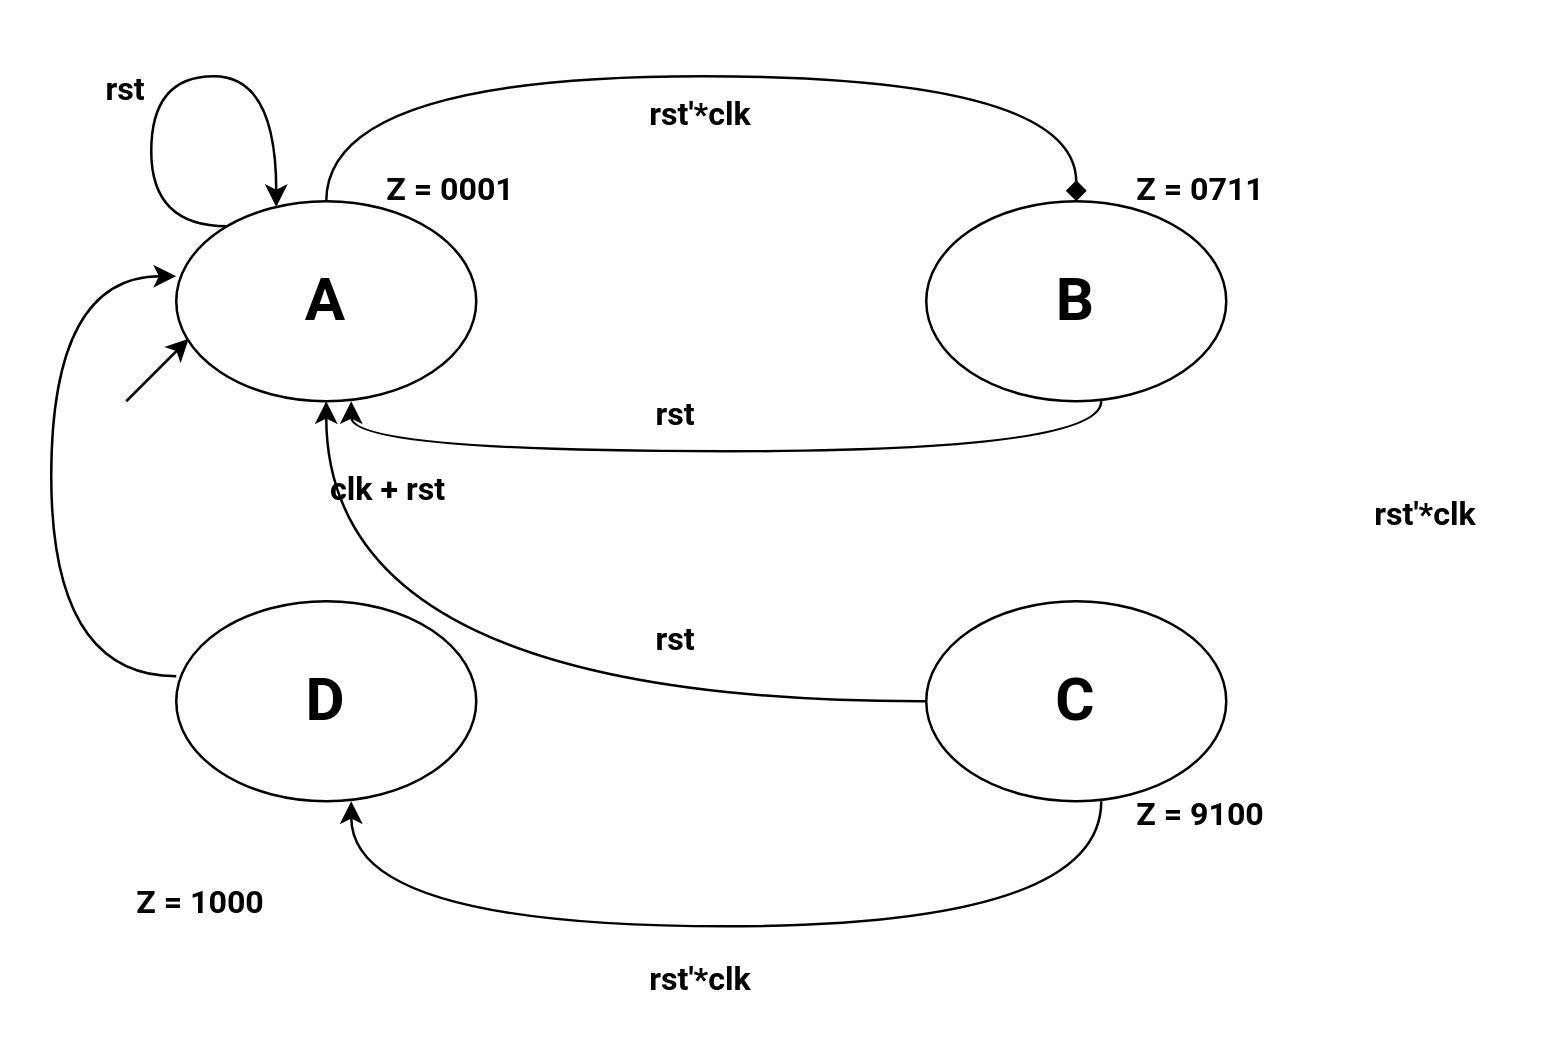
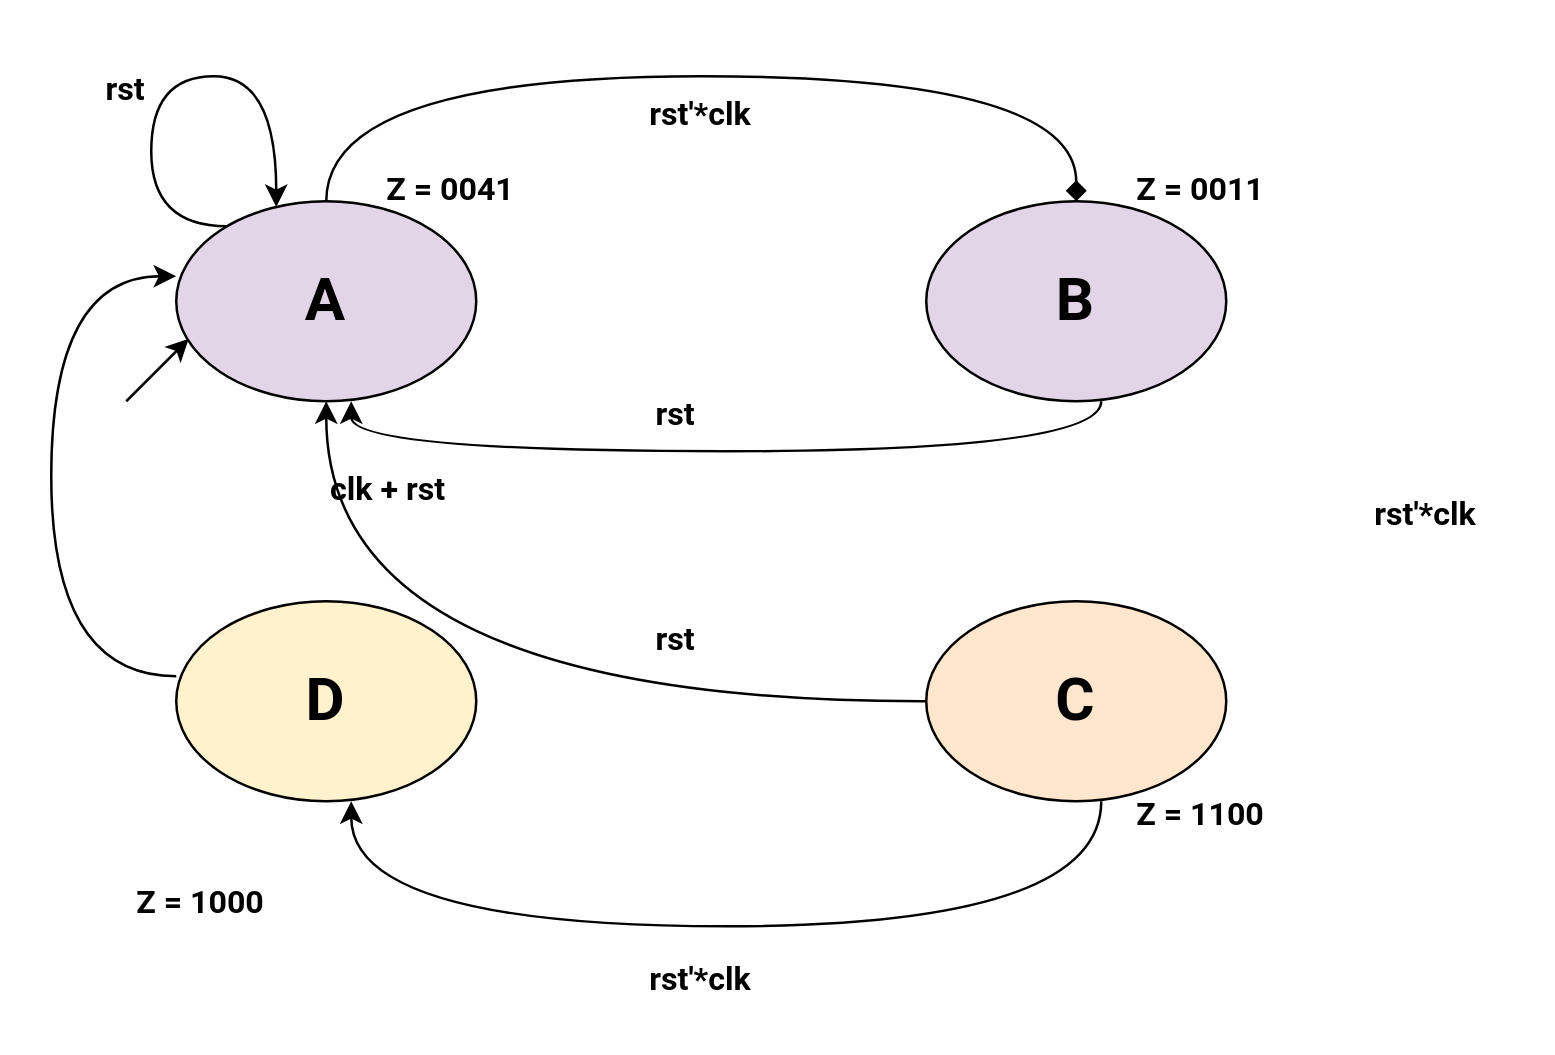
- <mxCell id="9" value="&lt;h3&gt;&lt;font data-font-src=&quot;https://fonts.googleapis.com/css?family=Roboto&quot;&gt;Z = 0001&lt;/font&gt;&lt;/h3&gt;" style="text;html=1;strokeColor=none;fillColor=none;align=center;verticalAlign=middle;whiteSpace=wrap;rounded=0;fontSize=11;fontFamily=Roboto;fontColor=default;fontSource=https%3A%2F%2Ffonts.googleapis.com%2Fcss%3Ffamily%3DRoboto;" vertex="1" parent="1"><mxGeometry x="150" y="60" width="60" height="30" as="geometry" /></mxCell>
+ <mxCell id="9" value="&lt;h3&gt;&lt;font data-font-src=&quot;https://fonts.googleapis.com/css?family=Roboto&quot;&gt;Z = 0041&lt;/font&gt;&lt;/h3&gt;" style="text;html=1;strokeColor=none;fillColor=none;align=center;verticalAlign=middle;whiteSpace=wrap;rounded=0;fontSize=11;fontFamily=Roboto;fontColor=default;fontSource=https%3A%2F%2Ffonts.googleapis.com%2Fcss%3Ffamily%3DRoboto;" vertex="1" parent="1"><mxGeometry x="150" y="60" width="60" height="30" as="geometry" /></mxCell>
- <mxCell id="12" value="&lt;h3&gt;&lt;font data-font-src=&quot;https://fonts.googleapis.com/css?family=Roboto&quot;&gt;Z = 0711&lt;/font&gt;&lt;/h3&gt;" style="text;html=1;strokeColor=none;fillColor=none;align=center;verticalAlign=middle;whiteSpace=wrap;rounded=0;fontSize=11;fontFamily=Roboto;fontColor=default;fontSource=https%3A%2F%2Ffonts.googleapis.com%2Fcss%3Ffamily%3DRoboto;" vertex="1" parent="1"><mxGeometry x="450" y="60" width="60" height="30" as="geometry" /></mxCell>
+ <mxCell id="12" value="&lt;h3&gt;&lt;font data-font-src=&quot;https://fonts.googleapis.com/css?family=Roboto&quot;&gt;Z = 0011&lt;/font&gt;&lt;/h3&gt;" style="text;html=1;strokeColor=none;fillColor=none;align=center;verticalAlign=middle;whiteSpace=wrap;rounded=0;fontSize=11;fontFamily=Roboto;fontColor=default;fontSource=https%3A%2F%2Ffonts.googleapis.com%2Fcss%3Ffamily%3DRoboto;" vertex="1" parent="1"><mxGeometry x="450" y="60" width="60" height="30" as="geometry" /></mxCell>
- <mxCell id="2" value="&lt;h1&gt;&lt;font&gt;A&lt;/font&gt;&lt;/h1&gt;" style="ellipse;whiteSpace=wrap;html=1;fontFamily=Roboto;fontSource=https%3A%2F%2Ffonts.googleapis.com%2Fcss%3Ffamily%3DRoboto;" vertex="1" parent="1"><mxGeometry x="70" y="80" width="120" height="80" as="geometry" /></mxCell>
+ <mxCell id="2" value="&lt;h1&gt;&lt;font&gt;A&lt;/font&gt;&lt;/h1&gt;" style="ellipse;whiteSpace=wrap;html=1;fontFamily=Roboto;fontSource=https%3A%2F%2Ffonts.googleapis.com%2Fcss%3Ffamily%3DRoboto;fillColor=#e1d5e7;" vertex="1" parent="1"><mxGeometry x="70" y="80" width="120" height="80" as="geometry" /></mxCell>
- <mxCell id="5" value="&lt;h1&gt;B&lt;br&gt;&lt;/h1&gt;" style="ellipse;whiteSpace=wrap;html=1;fontFamily=Roboto;fontSource=https%3A%2F%2Ffonts.googleapis.com%2Fcss%3Ffamily%3DRoboto;" vertex="1" parent="1"><mxGeometry x="370" y="80" width="120" height="80" as="geometry" /></mxCell>
+ <mxCell id="5" value="&lt;h1&gt;B&lt;br&gt;&lt;/h1&gt;" style="ellipse;whiteSpace=wrap;html=1;fontFamily=Roboto;fontSource=https%3A%2F%2Ffonts.googleapis.com%2Fcss%3Ffamily%3DRoboto;fillColor=#e1d5e7;" vertex="1" parent="1"><mxGeometry x="370" y="80" width="120" height="80" as="geometry" /></mxCell>
- <mxCell id="4" value="&lt;h1&gt;D&lt;/h1&gt;" style="ellipse;whiteSpace=wrap;html=1;fontFamily=Roboto;fontSource=https%3A%2F%2Ffonts.googleapis.com%2Fcss%3Ffamily%3DRoboto;" vertex="1" parent="1"><mxGeometry x="70" y="240" width="120" height="80" as="geometry" /></mxCell>
+ <mxCell id="4" value="&lt;h1&gt;D&lt;/h1&gt;" style="ellipse;whiteSpace=wrap;html=1;fontFamily=Roboto;fontSource=https%3A%2F%2Ffonts.googleapis.com%2Fcss%3Ffamily%3DRoboto;fillColor=#fff2cc;" vertex="1" parent="1"><mxGeometry x="70" y="240" width="120" height="80" as="geometry" /></mxCell>
- <mxCell id="3" value="&lt;h1&gt;C&lt;/h1&gt;" style="ellipse;whiteSpace=wrap;html=1;fontFamily=Roboto;fontSource=https%3A%2F%2Ffonts.googleapis.com%2Fcss%3Ffamily%3DRoboto;" vertex="1" parent="1"><mxGeometry x="370" y="240" width="120" height="80" as="geometry" /></mxCell>
+ <mxCell id="3" value="&lt;h1&gt;C&lt;/h1&gt;" style="ellipse;whiteSpace=wrap;html=1;fontFamily=Roboto;fontSource=https%3A%2F%2Ffonts.googleapis.com%2Fcss%3Ffamily%3DRoboto;fillColor=#ffe6cc;" vertex="1" parent="1"><mxGeometry x="370" y="240" width="120" height="80" as="geometry" /></mxCell>
- <mxCell id="10" value="&lt;h3&gt;&lt;font data-font-src=&quot;https://fonts.googleapis.com/css?family=Roboto&quot;&gt;Z = 9100&lt;/font&gt;&lt;/h3&gt;" style="text;html=1;strokeColor=none;fillColor=none;align=center;verticalAlign=middle;whiteSpace=wrap;rounded=0;fontSize=11;fontFamily=Roboto;fontColor=default;fontSource=https%3A%2F%2Ffonts.googleapis.com%2Fcss%3Ffamily%3DRoboto;" vertex="1" parent="1"><mxGeometry x="450" y="310" width="60" height="30" as="geometry" /></mxCell>
+ <mxCell id="10" value="&lt;h3&gt;&lt;font data-font-src=&quot;https://fonts.googleapis.com/css?family=Roboto&quot;&gt;Z = 1100&lt;/font&gt;&lt;/h3&gt;" style="text;html=1;strokeColor=none;fillColor=none;align=center;verticalAlign=middle;whiteSpace=wrap;rounded=0;fontSize=11;fontFamily=Roboto;fontColor=default;fontSource=https%3A%2F%2Ffonts.googleapis.com%2Fcss%3Ffamily%3DRoboto;" vertex="1" parent="1"><mxGeometry x="450" y="310" width="60" height="30" as="geometry" /></mxCell>
